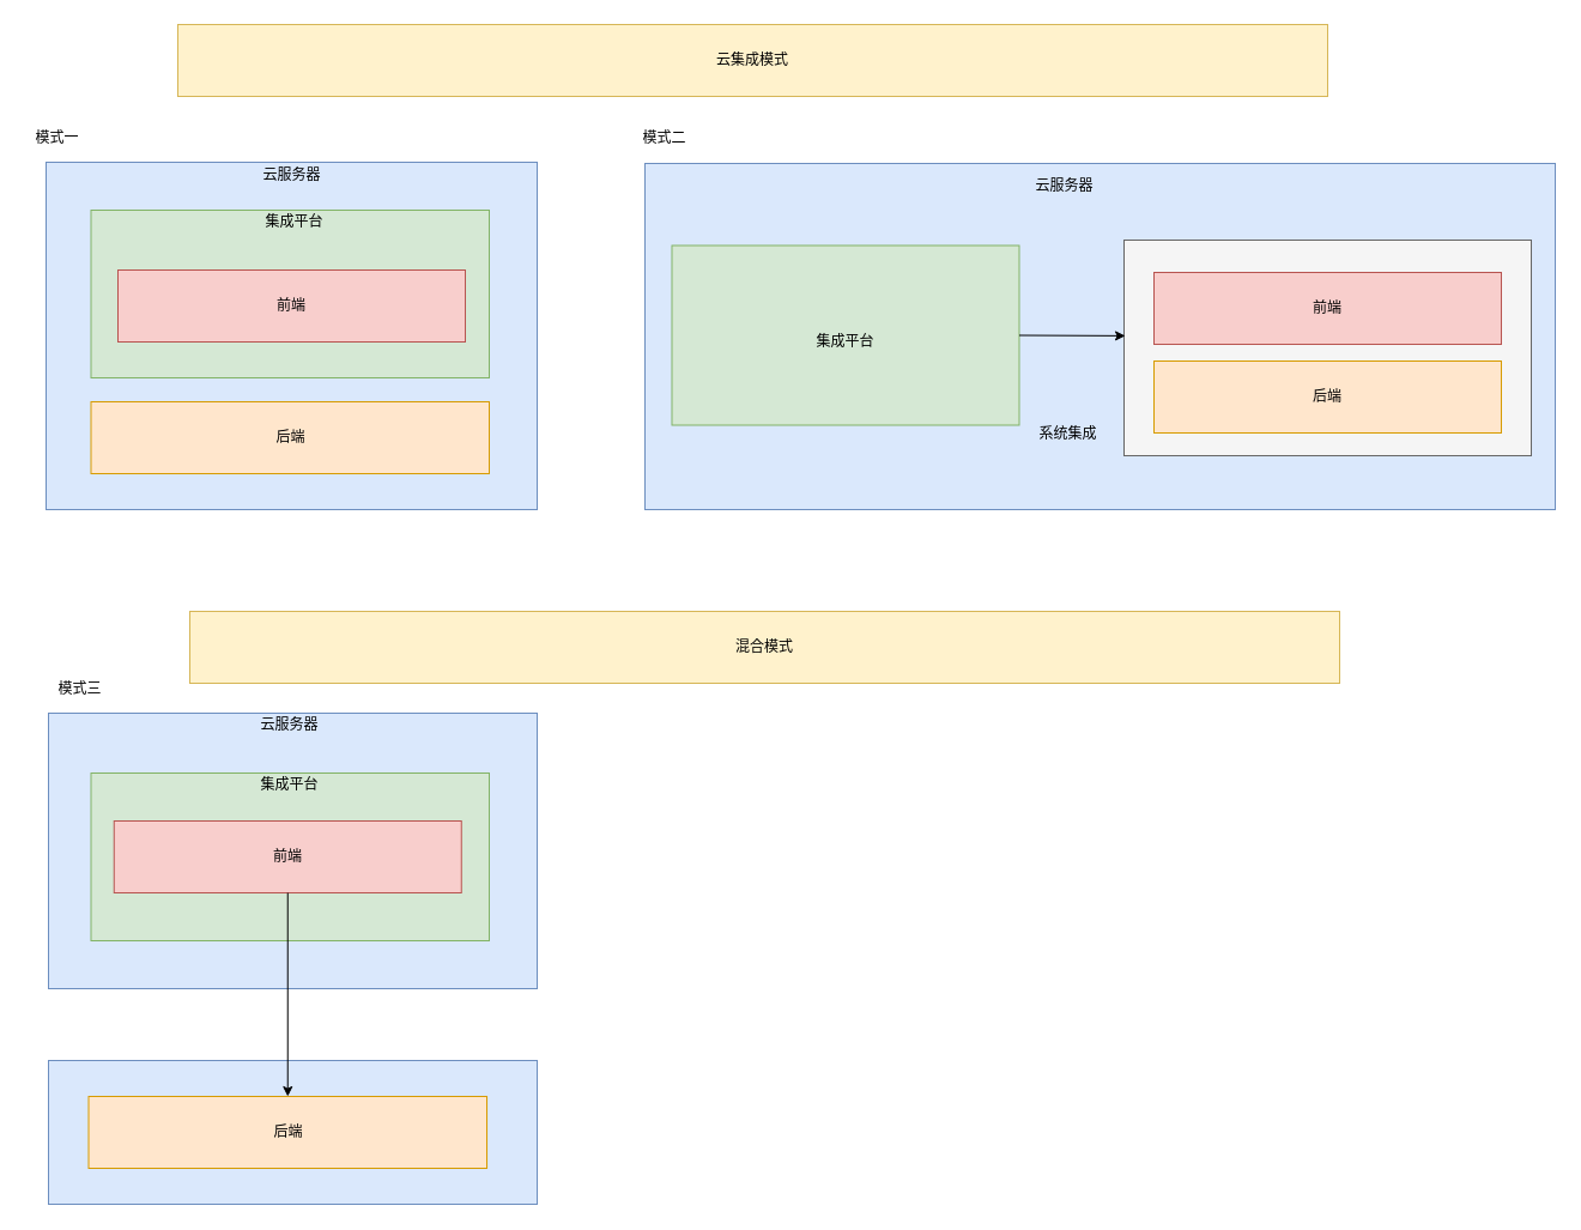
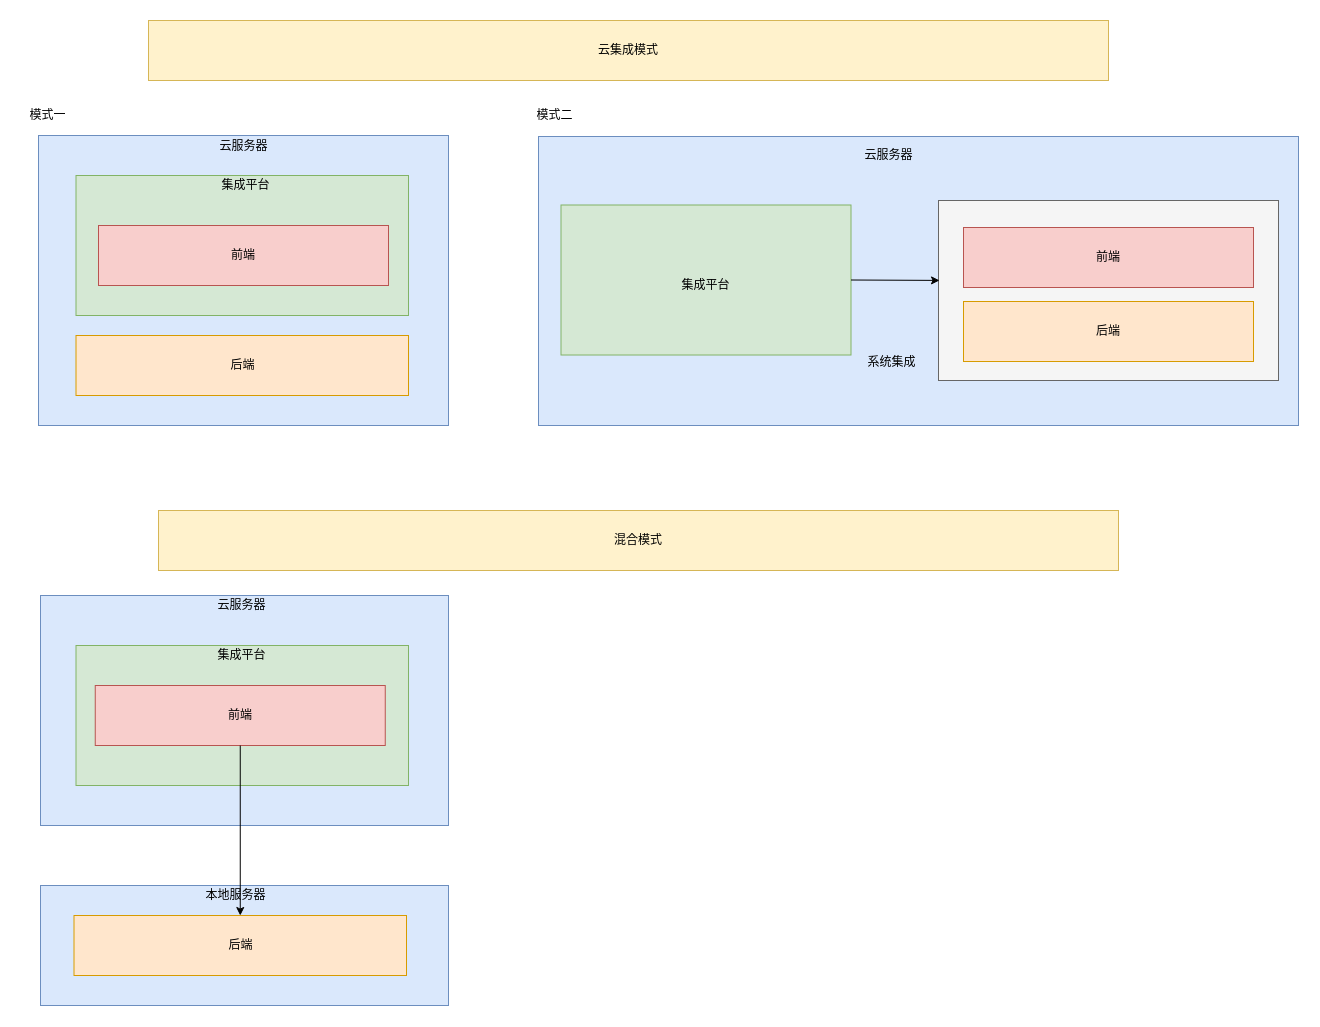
- <mxCell id="22" value="模式三" style="text;html=1;strokeColor=none;fillColor=none;align=center;verticalAlign=middle;whiteSpace=wrap;rounded=0;" vertex="1" parent="1"><mxGeometry x="40" y="565" width="52.5" height="20" as="geometry" /></mxCell>
+ <mxCell id="29" value="本地服务器" style="text;html=1;strokeColor=none;fillColor=none;align=center;verticalAlign=middle;whiteSpace=wrap;rounded=0;" vertex="1" parent="1"><mxGeometry x="198" y="885" width="75" height="20" as="geometry" /></mxCell>
